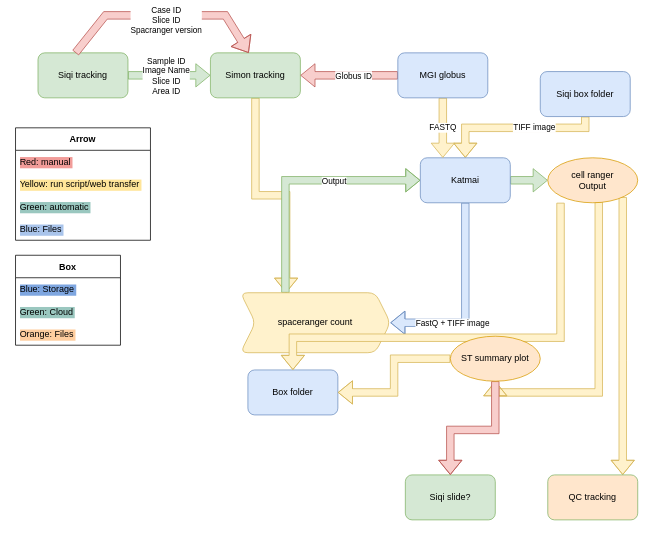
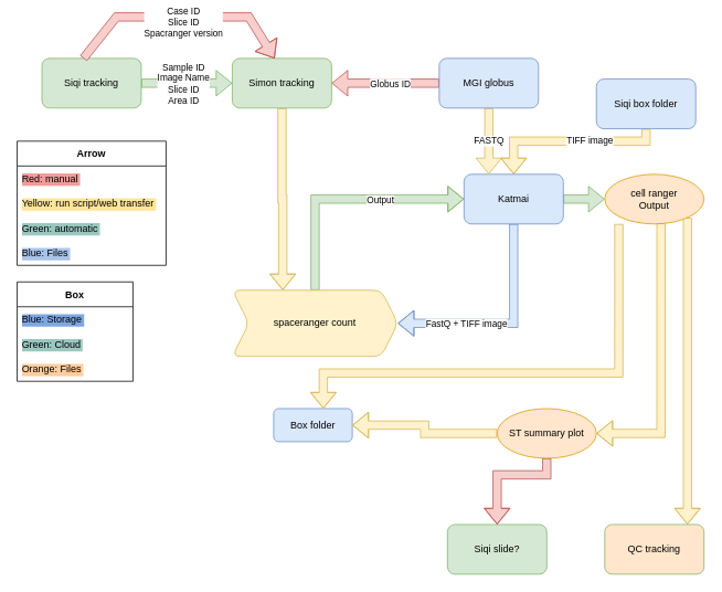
- <mxCell id="9" value="spaceranger count" style="shape=step;perimeter=stepPerimeter;whiteSpace=wrap;html=1;fixedSize=1;rounded=1;fillColor=#fff2cc;strokeColor=#d6b656;" parent="1" vertex="1"><mxGeometry x="320" y="390" width="200" height="80" as="geometry" /></mxCell>
+ <mxCell id="9" value="spaceranger count" style="shape=step;perimeter=stepPerimeter;whiteSpace=wrap;html=1;fixedSize=1;rounded=1;fillColor=#fff2cc;strokeColor=#d6b656;" parent="1" vertex="1"><mxGeometry x="280" y="350" width="200" height="80" as="geometry" /></mxCell>
- <mxCell id="30" value="ST summary plot" style="ellipse;whiteSpace=wrap;html=1;rounded=1;fillColor=#ffe6cc;strokeColor=#d79b00;" parent="1" vertex="1"><mxGeometry x="600" y="448" width="120" height="60" as="geometry" /></mxCell>
+ <mxCell id="30" value="ST summary plot" style="ellipse;whiteSpace=wrap;html=1;rounded=1;fillColor=#ffe6cc;strokeColor=#d79b00;" parent="1" vertex="1"><mxGeometry x="600" y="493" width="120" height="60" as="geometry" /></mxCell>
- <mxCell id="22" value="Box folder" style="whiteSpace=wrap;html=1;rounded=1;fillColor=#dae8fc;strokeColor=#6c8ebf;" parent="1" vertex="1"><mxGeometry x="330" y="493" width="120" height="60" as="geometry" /></mxCell>
+ <mxCell id="22" value="Box folder" style="whiteSpace=wrap;html=1;rounded=1;fillColor=#dae8fc;strokeColor=#6c8ebf;" parent="1" vertex="1"><mxGeometry x="330" y="493" width="95" height="40" as="geometry" /></mxCell>
